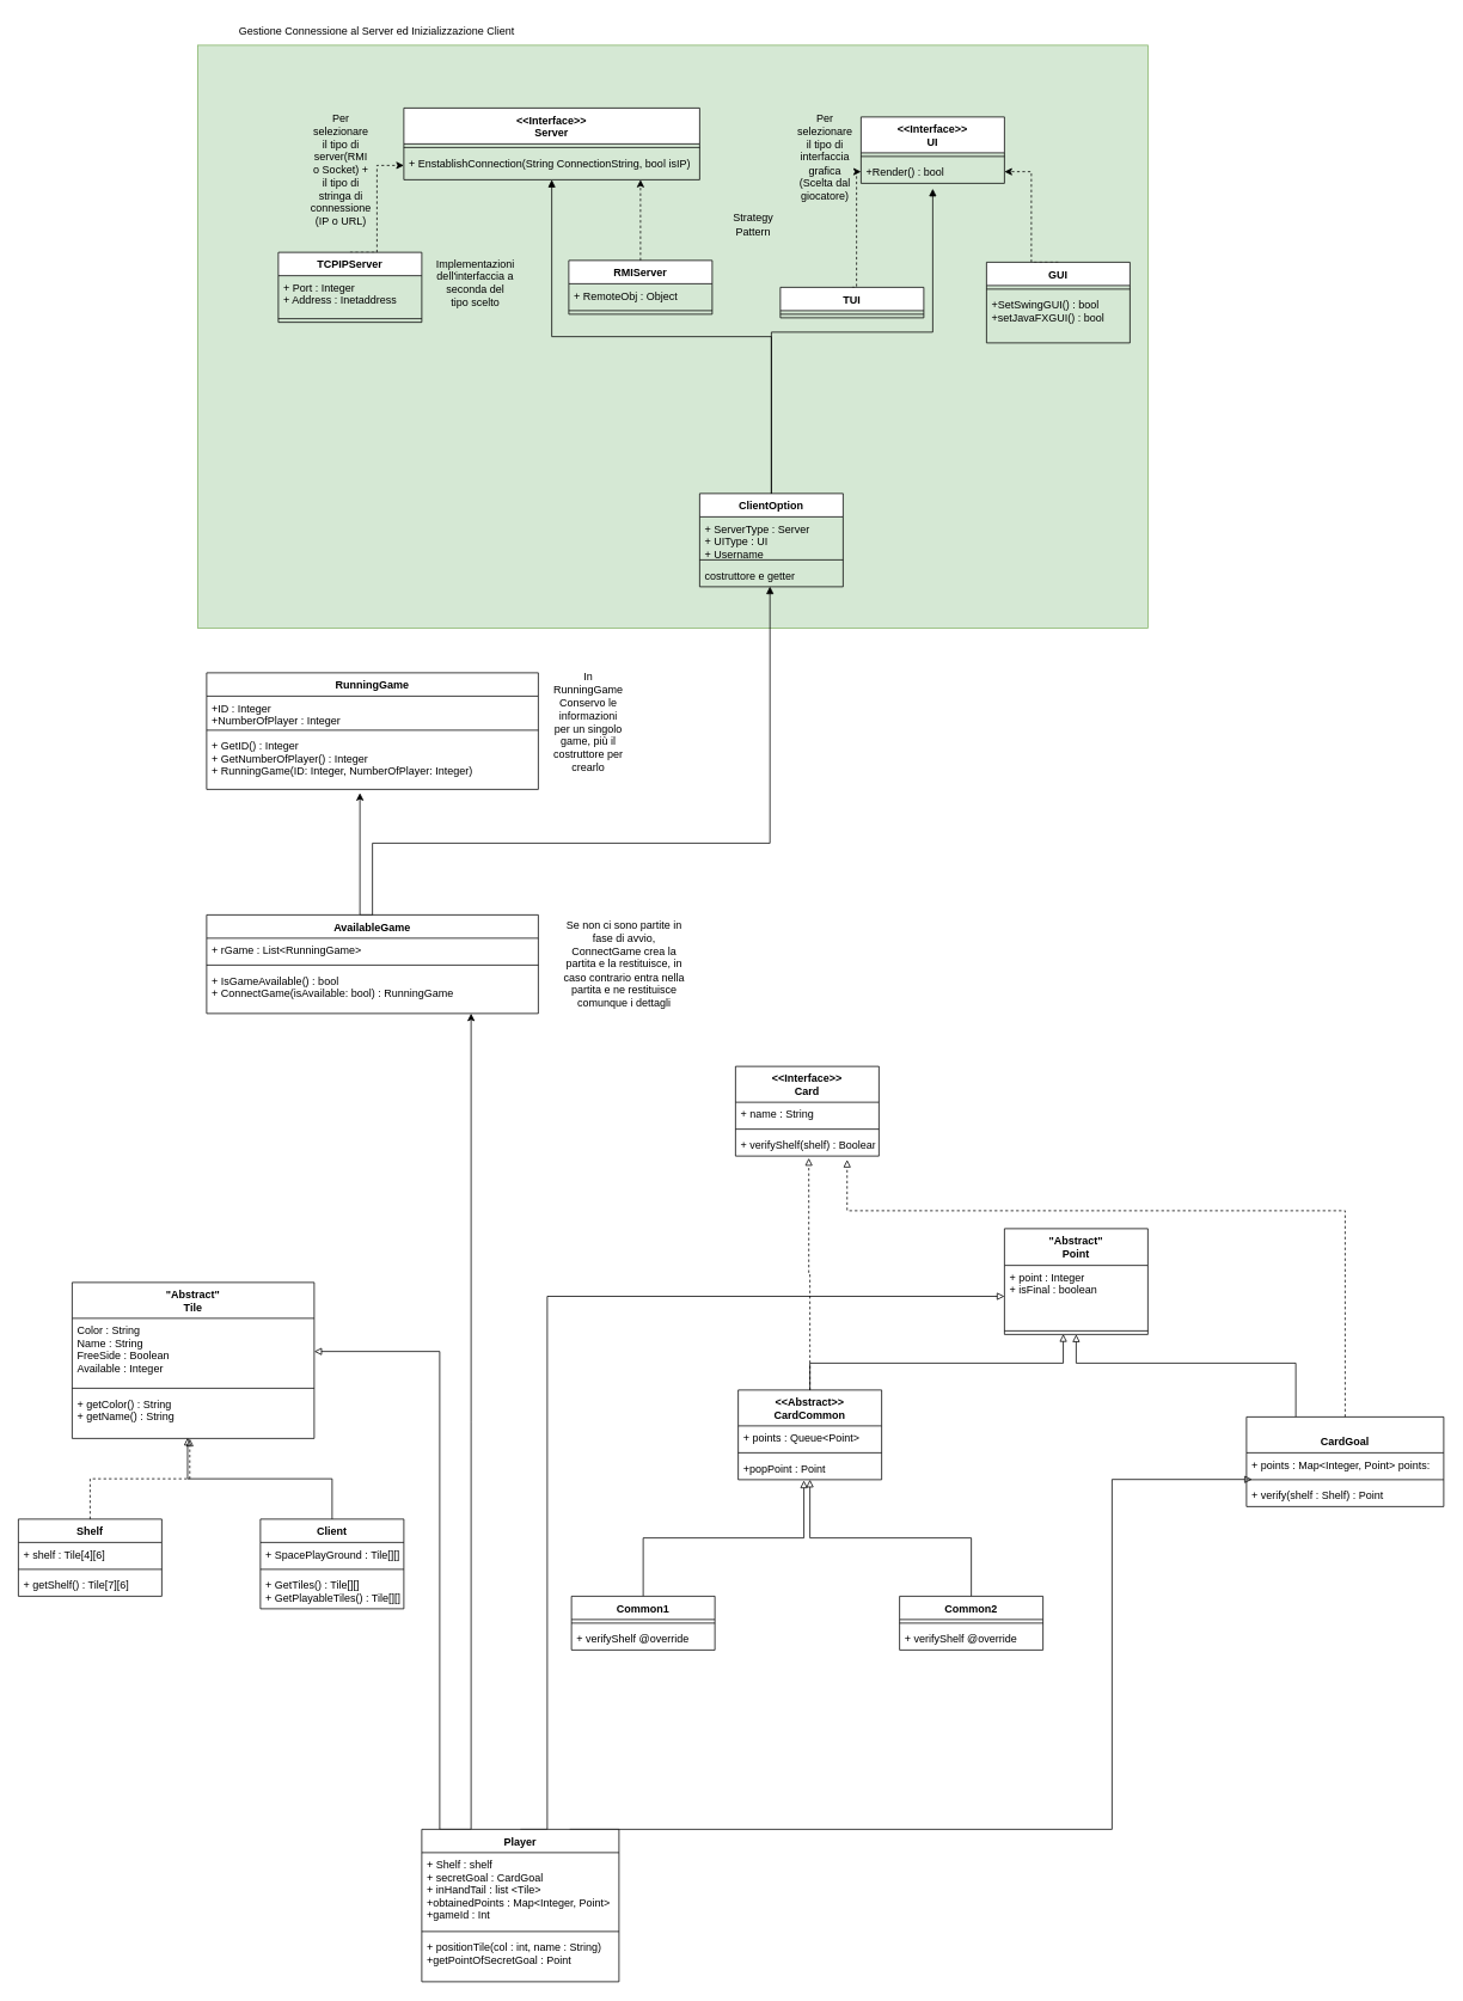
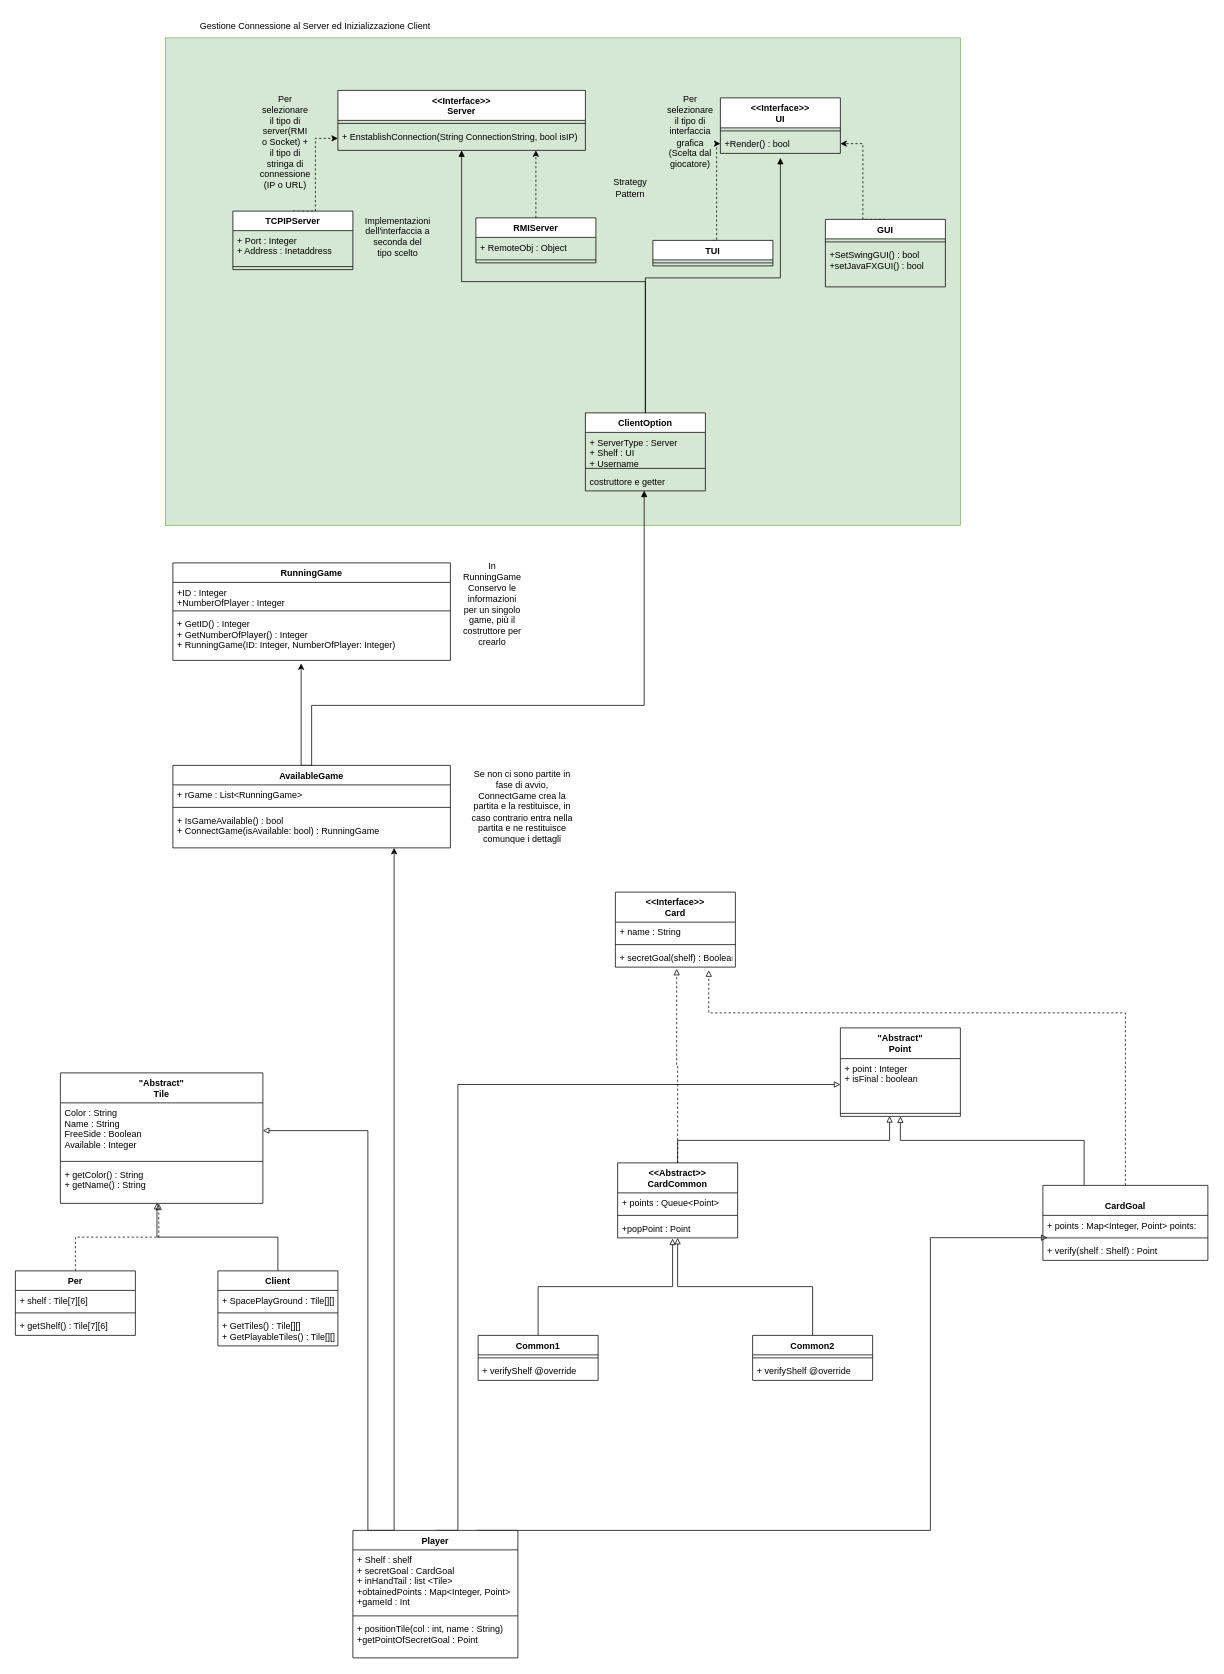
- <mxCell id="43" value="+ ServerType : Server&#10;+ UIType : UI&#10;+ Username&#10;" style="text;strokeColor=none;fillColor=none;align=left;verticalAlign=top;spacingLeft=4;spacingRight=4;overflow=hidden;rotatable=0;points=[[0,0.5],[1,0.5]];portConstraint=eastwest;" vertex="1" parent="42"><mxGeometry y="26" width="160" height="44" as="geometry" /></mxCell>
+ <mxCell id="43" value="+ ServerType : Server&#10;+ Shelf : UI&#10;+ Username&#10;" style="text;strokeColor=none;fillColor=none;align=left;verticalAlign=top;spacingLeft=4;spacingRight=4;overflow=hidden;rotatable=0;points=[[0,0.5],[1,0.5]];portConstraint=eastwest;" vertex="1" parent="42"><mxGeometry y="26" width="160" height="44" as="geometry" /></mxCell>
- <mxCell id="64" value="+ verifyShelf(shelf) : Boolean" style="text;strokeColor=none;fillColor=none;align=left;verticalAlign=top;spacingLeft=4;spacingRight=4;overflow=hidden;rotatable=0;points=[[0,0.5],[1,0.5]];portConstraint=eastwest;" vertex="1" parent="61"><mxGeometry y="74" width="160" height="26" as="geometry" /></mxCell>
+ <mxCell id="64" value="+ secretGoal(shelf) : Boolean" style="text;strokeColor=none;fillColor=none;align=left;verticalAlign=top;spacingLeft=4;spacingRight=4;overflow=hidden;rotatable=0;points=[[0,0.5],[1,0.5]];portConstraint=eastwest;" vertex="1" parent="61"><mxGeometry y="74" width="160" height="26" as="geometry" /></mxCell>
- <mxCell id="57" value="Shelf" style="swimlane;fontStyle=1;align=center;verticalAlign=top;childLayout=stackLayout;horizontal=1;startSize=26;horizontalStack=0;resizeParent=1;resizeParentMax=0;resizeLast=0;collapsible=1;marginBottom=0;" vertex="1" parent="1"><mxGeometry x="20" y="1694" width="160" height="86" as="geometry" /></mxCell>
+ <mxCell id="57" value="Per" style="swimlane;fontStyle=1;align=center;verticalAlign=top;childLayout=stackLayout;horizontal=1;startSize=26;horizontalStack=0;resizeParent=1;resizeParentMax=0;resizeLast=0;collapsible=1;marginBottom=0;" vertex="1" parent="1"><mxGeometry x="20" y="1694" width="160" height="86" as="geometry" /></mxCell>
- <mxCell id="58" value="+ shelf : Tile[4][6]" style="text;strokeColor=none;fillColor=none;align=left;verticalAlign=top;spacingLeft=4;spacingRight=4;overflow=hidden;rotatable=0;points=[[0,0.5],[1,0.5]];portConstraint=eastwest;" vertex="1" parent="57"><mxGeometry y="26" width="160" height="26" as="geometry" /></mxCell>
+ <mxCell id="58" value="+ shelf : Tile[7][6]" style="text;strokeColor=none;fillColor=none;align=left;verticalAlign=top;spacingLeft=4;spacingRight=4;overflow=hidden;rotatable=0;points=[[0,0.5],[1,0.5]];portConstraint=eastwest;" vertex="1" parent="57"><mxGeometry y="26" width="160" height="26" as="geometry" /></mxCell>
